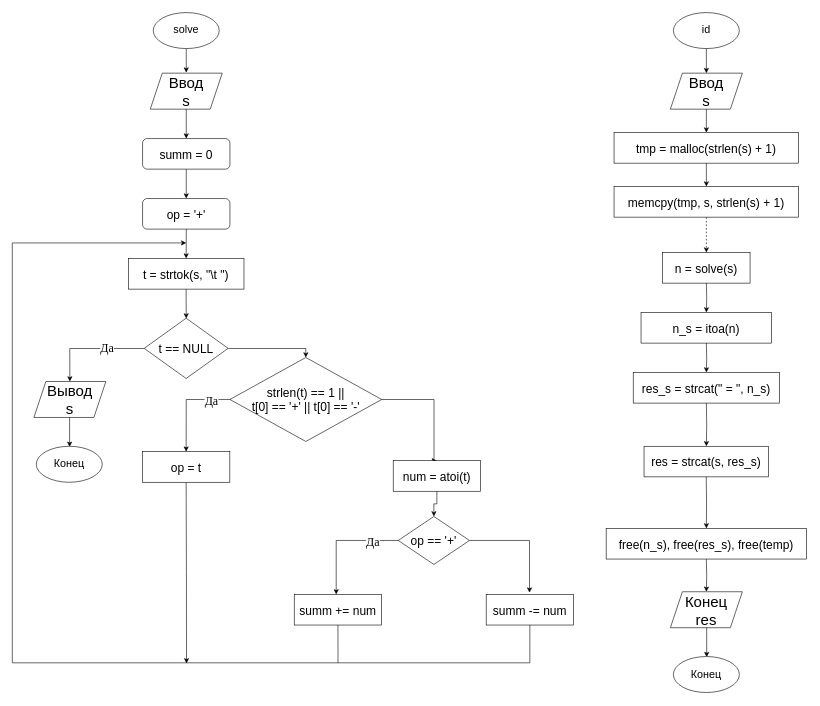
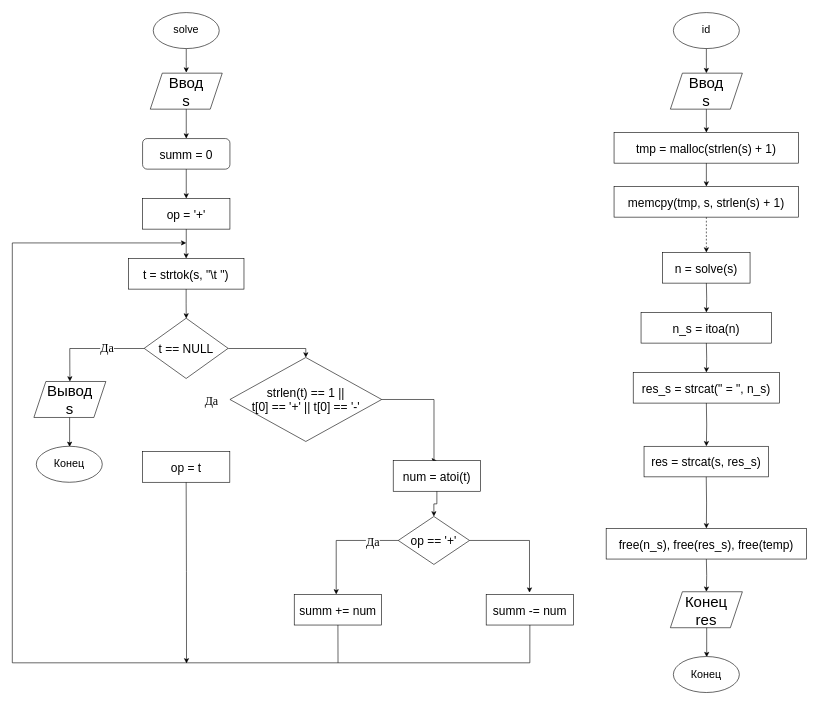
- <mxCell id="8" value="op = '+'" style="whiteSpace=wrap;html=1;fontSize=20;rounded=1;" parent="1" vertex="1"><mxGeometry x="237.18" y="330" width="145.64" height="51" as="geometry" /></mxCell>
+ <mxCell id="8" value="op = '+'" style="rounded=0;whiteSpace=wrap;html=1;fontSize=20;" parent="1" vertex="1"><mxGeometry x="237.18" y="330" width="145.64" height="51" as="geometry" /></mxCell>
- <mxCell id="21" value="&#10;&lt;div style=&quot;color: rgb(204, 204, 204); background-color: rgb(31, 31, 31); font-family: Consolas, &amp;quot;Courier New&amp;quot;, monospace; font-weight: normal; font-size: 14px; line-height: 19px;&quot;&gt;&lt;br&gt;&lt;/div&gt;&#10;&#10;" style="endArrow=classic;html=1;rounded=0;exitX=0;exitY=0.5;exitDx=0;exitDy=0;entryX=0.5;entryY=0;entryDx=0;entryDy=0;" parent="1" source="20" target="23" edge="1"><mxGeometry width="50" height="50" relative="1" as="geometry"><mxPoint x="397" y="686.5" as="sourcePoint" /><mxPoint x="310" y="740" as="targetPoint" /><Array as="points"><mxPoint x="310" y="665" /></Array></mxGeometry></mxCell>
